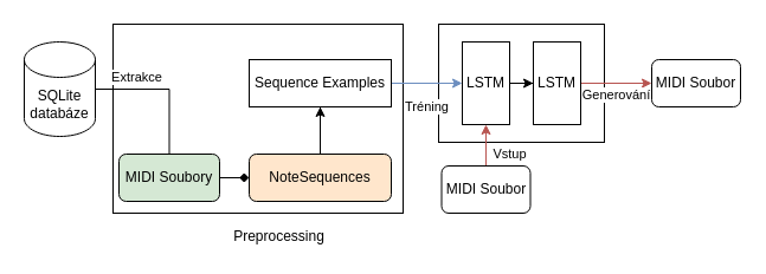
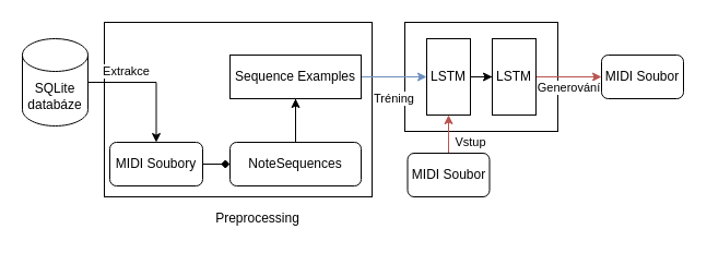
- <mxCell id="5" value="Extrakce" style="edgeStyle=orthogonalEdgeStyle;rounded=0;orthogonalLoop=1;jettySize=auto;html=1;endArrow=none;" edge="1" parent="1" source="6" target="8"><mxGeometry x="-0.396" y="10" relative="1" as="geometry"><mxPoint as="offset" /></mxGeometry></mxCell>
+ <mxCell id="5" value="Extrakce" style="edgeStyle=orthogonalEdgeStyle;rounded=0;orthogonalLoop=1;jettySize=auto;html=1;" edge="1" parent="1" source="6" target="8"><mxGeometry x="-0.396" y="10" relative="1" as="geometry"><mxPoint as="offset" /></mxGeometry></mxCell>
- <mxCell id="8" value="MIDI Soubory" style="rounded=1;whiteSpace=wrap;html=1;fillColor=#d5e8d4;" vertex="1" parent="1"><mxGeometry x="100" y="130" width="85" height="40" as="geometry" /></mxCell>
+ <mxCell id="8" value="MIDI Soubory" style="rounded=1;whiteSpace=wrap;html=1;" vertex="1" parent="1"><mxGeometry x="100" y="130" width="85" height="40" as="geometry" /></mxCell>
- <mxCell id="10" value="NoteSequences" style="rounded=1;whiteSpace=wrap;html=1;fillColor=#ffe6cc;" vertex="1" parent="1"><mxGeometry x="210" y="130" width="120" height="40" as="geometry" /></mxCell>
+ <mxCell id="10" value="NoteSequences" style="rounded=1;whiteSpace=wrap;html=1;" vertex="1" parent="1"><mxGeometry x="210" y="130" width="120" height="40" as="geometry" /></mxCell>
